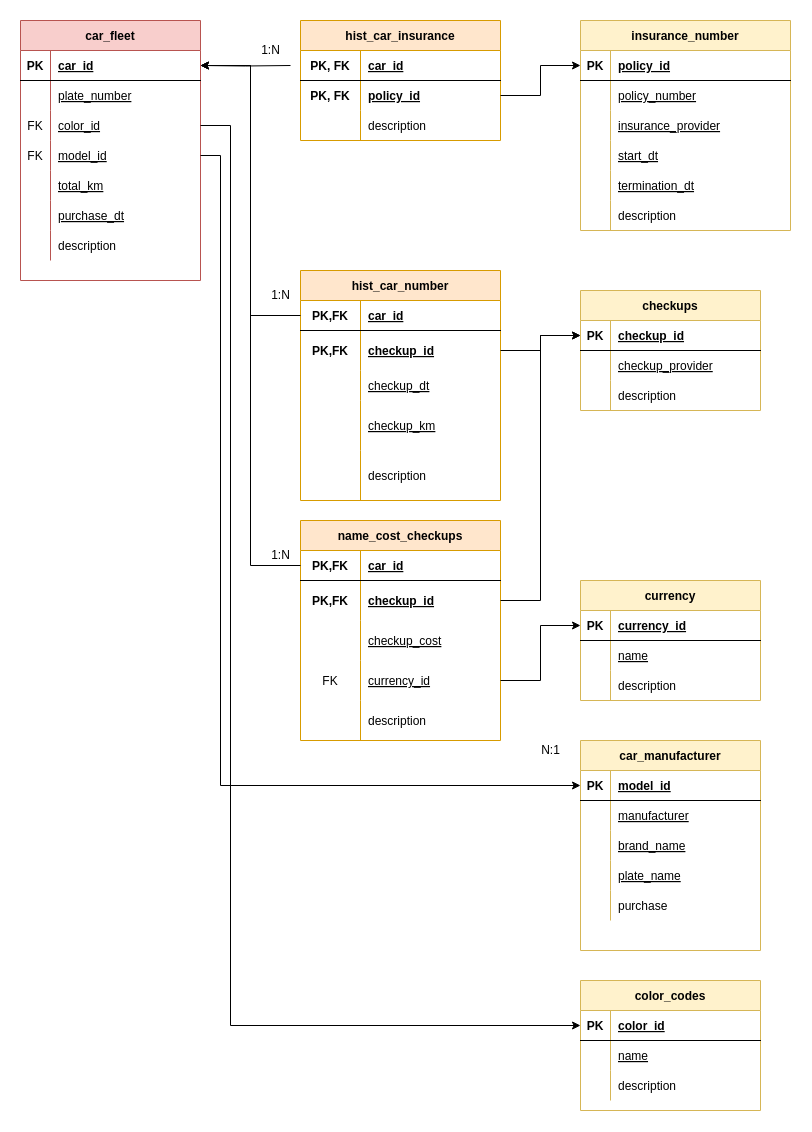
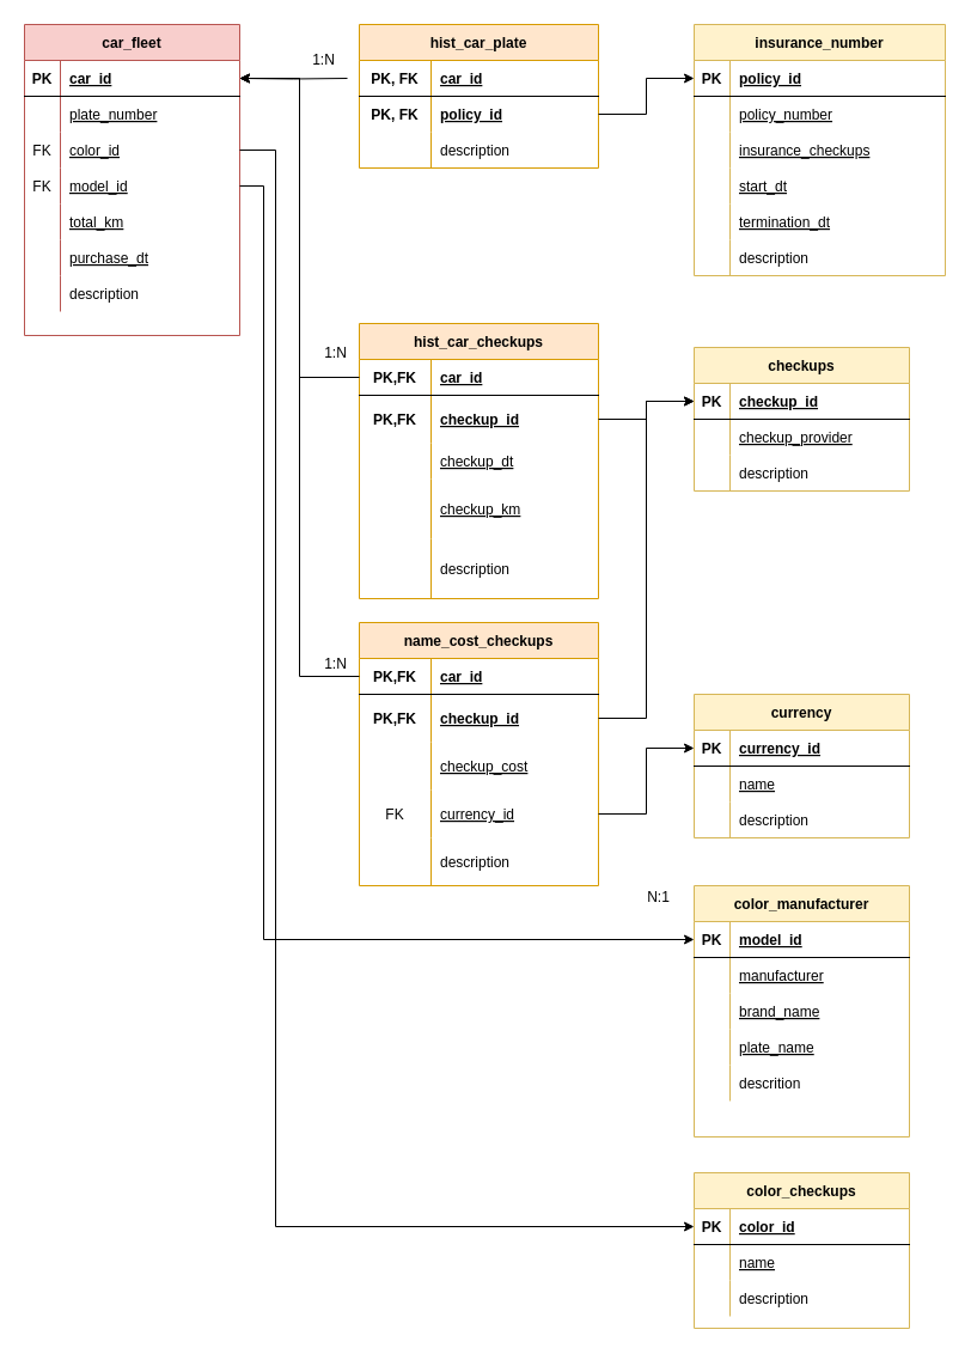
- <mxCell id="59" value="hist_car_insurance" style="shape=table;startSize=30;container=1;collapsible=1;childLayout=tableLayout;fixedRows=1;rowLines=0;fontStyle=1;align=center;resizeLast=1;fillColor=#ffe6cc;strokeColor=#d79b00;" parent="1" vertex="1"><mxGeometry x="300" y="20" width="200" height="120" as="geometry" /></mxCell>
+ <mxCell id="59" value="hist_car_plate" style="shape=table;startSize=30;container=1;collapsible=1;childLayout=tableLayout;fixedRows=1;rowLines=0;fontStyle=1;align=center;resizeLast=1;fillColor=#ffe6cc;strokeColor=#d79b00;" parent="1" vertex="1"><mxGeometry x="300" y="20" width="200" height="120" as="geometry" /></mxCell>
- <mxCell id="49" value="insurance_provider" style="shape=partialRectangle;connectable=0;fillColor=none;top=0;left=0;bottom=0;right=0;align=left;spacingLeft=6;overflow=hidden;fontStyle=4" parent="47" vertex="1"><mxGeometry x="30" width="180" height="30" as="geometry"><mxRectangle width="180" height="30" as="alternateBounds" /></mxGeometry></mxCell>
+ <mxCell id="49" value="insurance_checkups" style="shape=partialRectangle;connectable=0;fillColor=none;top=0;left=0;bottom=0;right=0;align=left;spacingLeft=6;overflow=hidden;fontStyle=4" parent="47" vertex="1"><mxGeometry x="30" width="180" height="30" as="geometry"><mxRectangle width="180" height="30" as="alternateBounds" /></mxGeometry></mxCell>
- <mxCell id="24" value="hist_car_number" style="shape=table;startSize=30;container=1;collapsible=1;childLayout=tableLayout;fixedRows=1;rowLines=0;fontStyle=1;align=center;resizeLast=1;fillColor=#ffe6cc;strokeColor=#d79b00;" parent="1" vertex="1"><mxGeometry x="300" y="270" width="200" height="230" as="geometry" /></mxCell>
+ <mxCell id="24" value="hist_car_checkups" style="shape=table;startSize=30;container=1;collapsible=1;childLayout=tableLayout;fixedRows=1;rowLines=0;fontStyle=1;align=center;resizeLast=1;fillColor=#ffe6cc;strokeColor=#d79b00;" parent="1" vertex="1"><mxGeometry x="300" y="270" width="200" height="230" as="geometry" /></mxCell>
- <mxCell id="82" value="car_manufacturer" style="shape=table;startSize=30;container=1;collapsible=1;childLayout=tableLayout;fixedRows=1;rowLines=0;fontStyle=1;align=center;resizeLast=1;fillColor=#fff2cc;strokeColor=#d6b656;" parent="1" vertex="1"><mxGeometry x="580" y="740" width="180" height="210" as="geometry" /></mxCell>
+ <mxCell id="82" value="color_manufacturer" style="shape=table;startSize=30;container=1;collapsible=1;childLayout=tableLayout;fixedRows=1;rowLines=0;fontStyle=1;align=center;resizeLast=1;fillColor=#fff2cc;strokeColor=#d6b656;" parent="1" vertex="1"><mxGeometry x="580" y="740" width="180" height="210" as="geometry" /></mxCell>
- <mxCell id="97" value="purchase" style="shape=partialRectangle;connectable=0;fillColor=none;top=0;left=0;bottom=0;right=0;align=left;spacingLeft=6;overflow=hidden;fontStyle=0" parent="95" vertex="1"><mxGeometry x="30" width="150" height="30" as="geometry"><mxRectangle width="150" height="30" as="alternateBounds" /></mxGeometry></mxCell>
+ <mxCell id="97" value="descrition" style="shape=partialRectangle;connectable=0;fillColor=none;top=0;left=0;bottom=0;right=0;align=left;spacingLeft=6;overflow=hidden;fontStyle=0" parent="95" vertex="1"><mxGeometry x="30" width="150" height="30" as="geometry"><mxRectangle width="150" height="30" as="alternateBounds" /></mxGeometry></mxCell>
- <mxCell id="132" value="color_codes" style="shape=table;startSize=30;container=1;collapsible=1;childLayout=tableLayout;fixedRows=1;rowLines=0;fontStyle=1;align=center;resizeLast=1;fillColor=#fff2cc;strokeColor=#d6b656;" parent="1" vertex="1"><mxGeometry x="580" y="980" width="180" height="130" as="geometry" /></mxCell>
+ <mxCell id="132" value="color_checkups" style="shape=table;startSize=30;container=1;collapsible=1;childLayout=tableLayout;fixedRows=1;rowLines=0;fontStyle=1;align=center;resizeLast=1;fillColor=#fff2cc;strokeColor=#d6b656;" parent="1" vertex="1"><mxGeometry x="580" y="980" width="180" height="130" as="geometry" /></mxCell>
